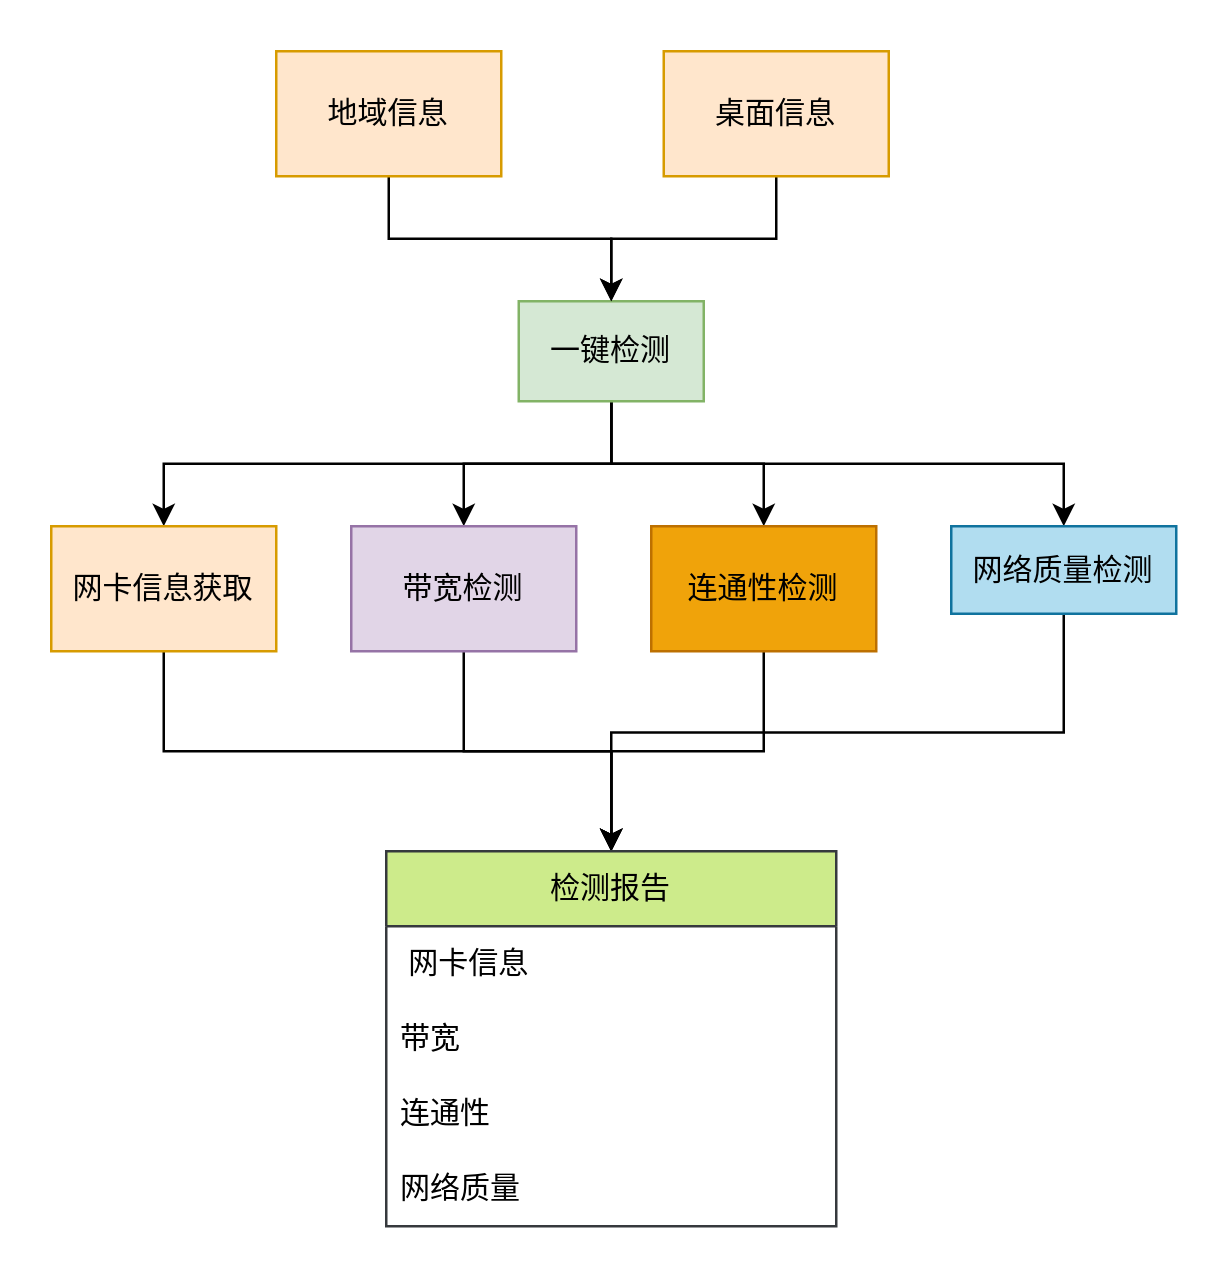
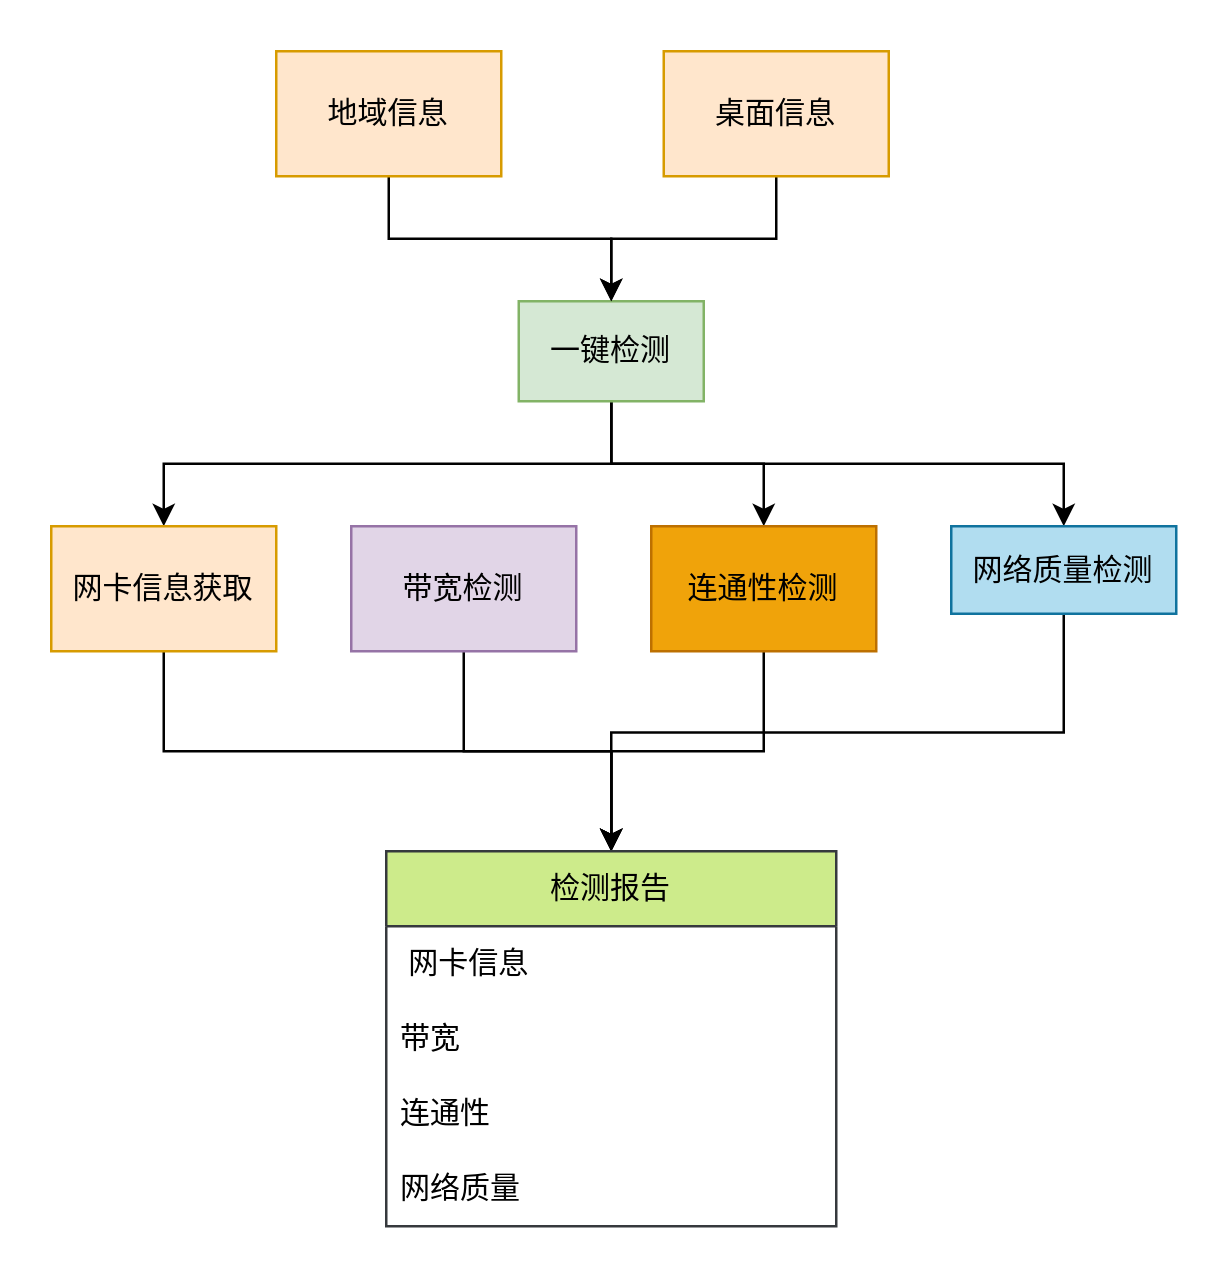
- <mxCell id="3" style="edgeStyle=orthogonalEdgeStyle;rounded=0;orthogonalLoop=1;jettySize=auto;html=1;entryX=0.5;entryY=0;entryDx=0;entryDy=0;strokeWidth=1;" edge="1" parent="1" source="6" target="8"><mxGeometry relative="1" as="geometry" /></mxCell>
